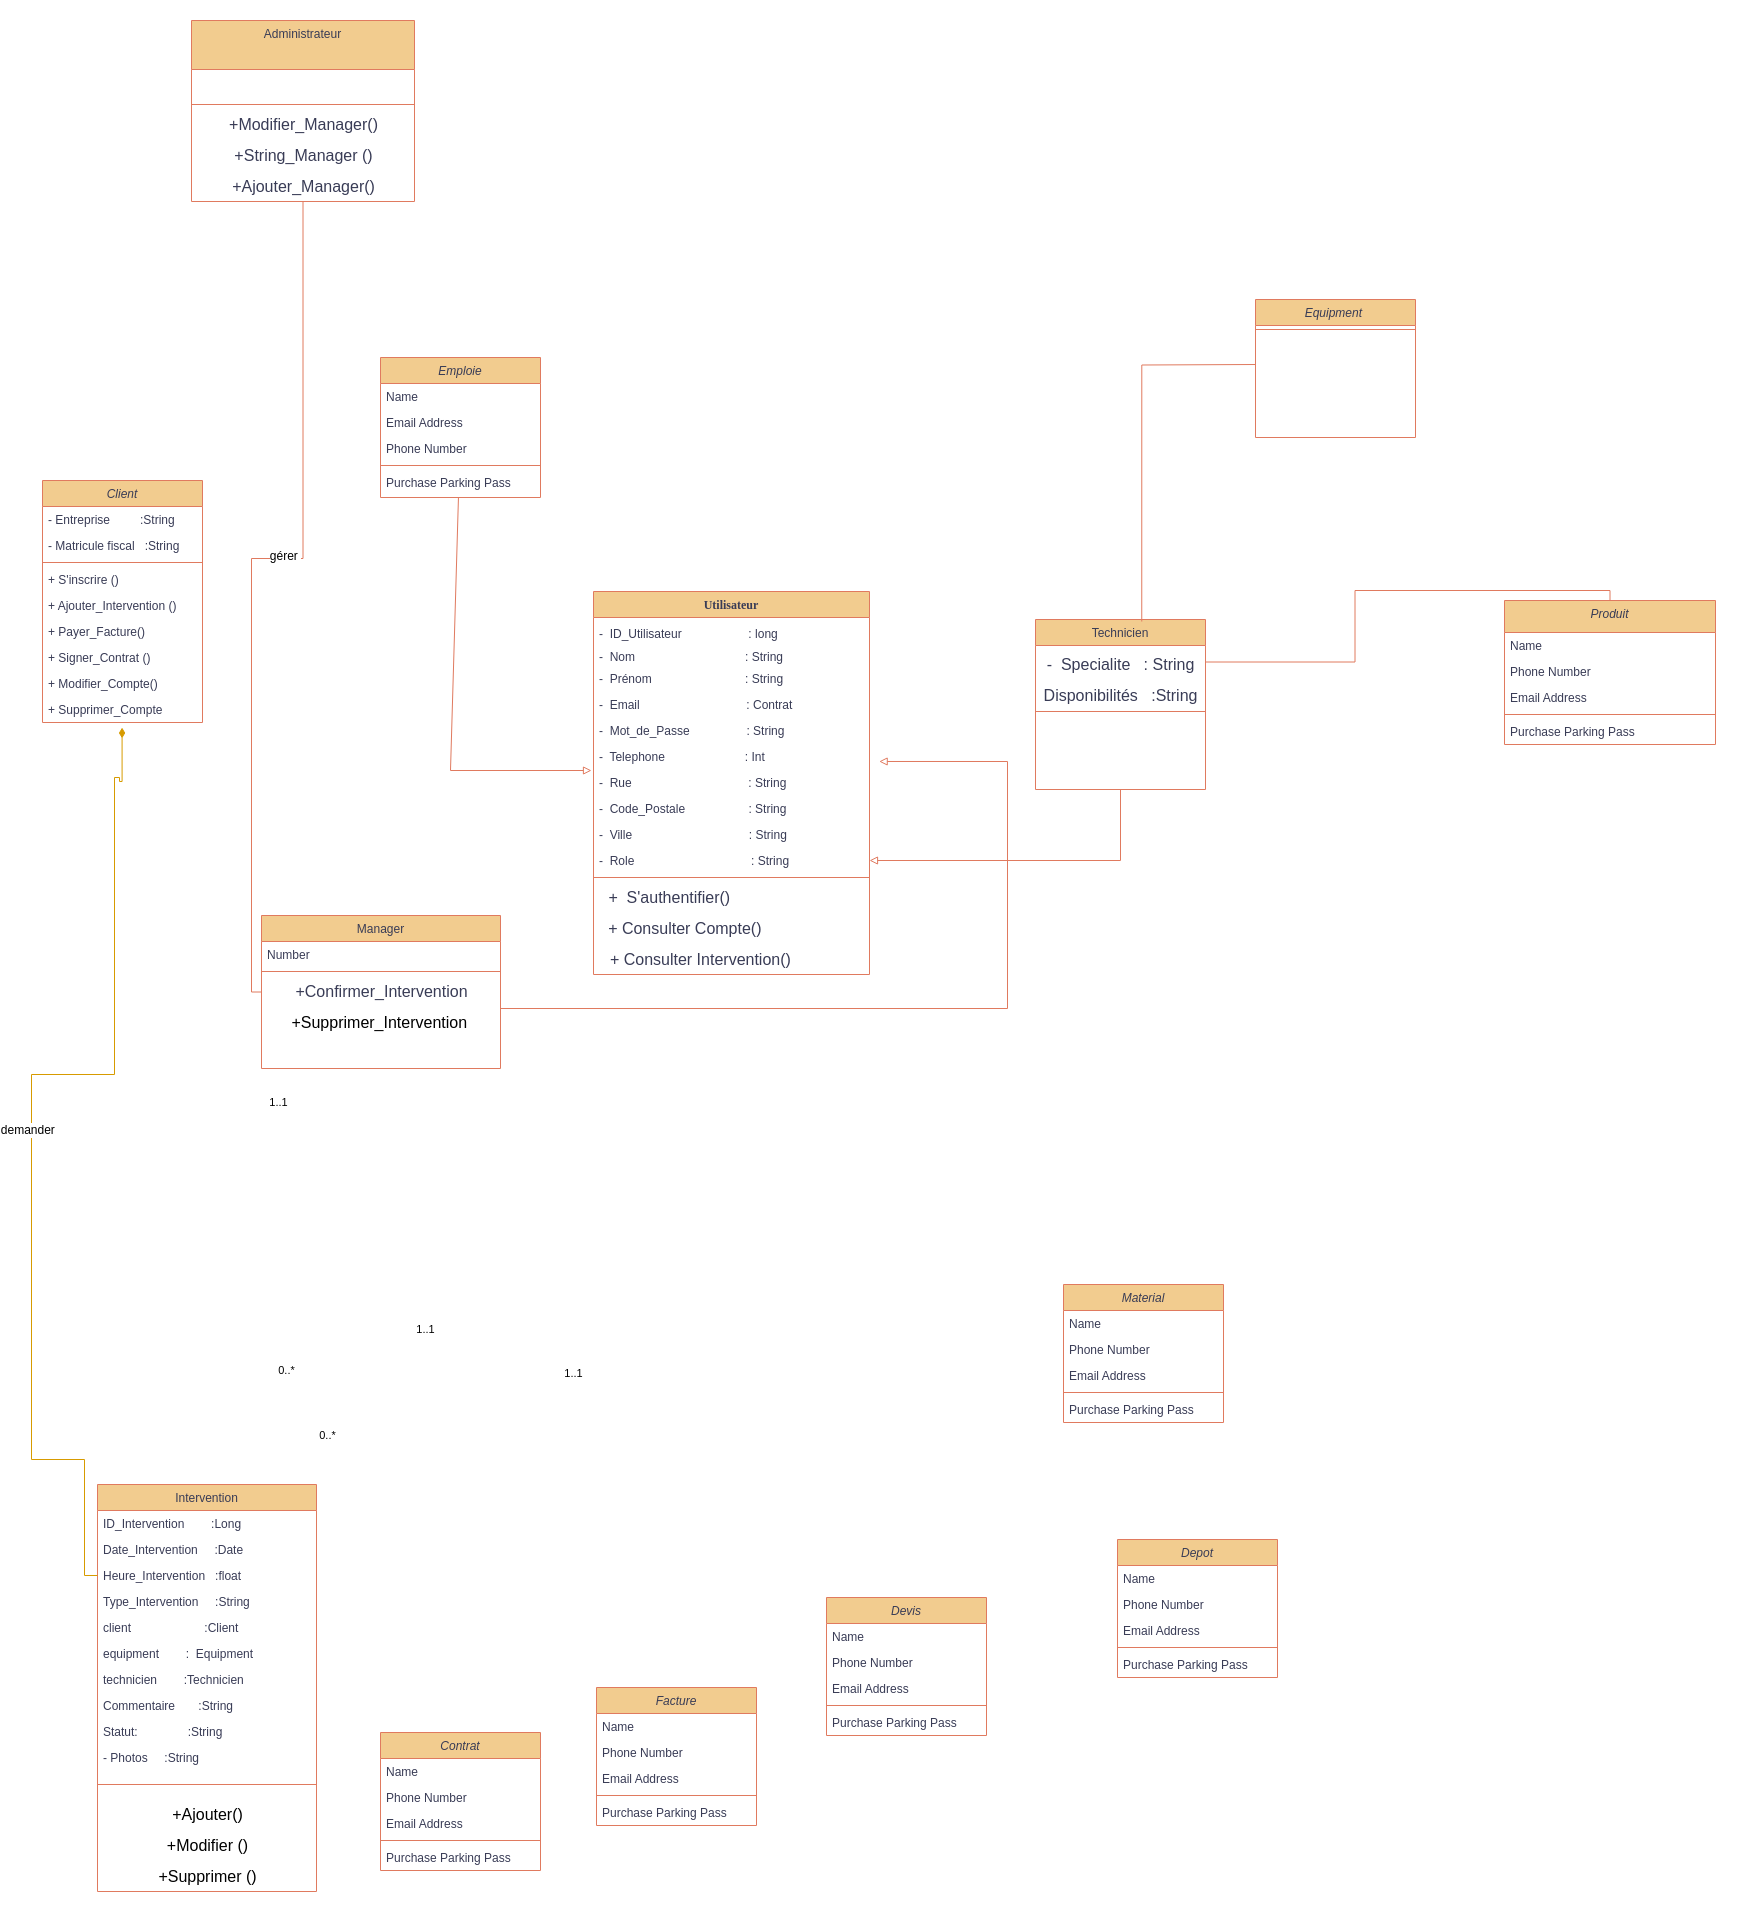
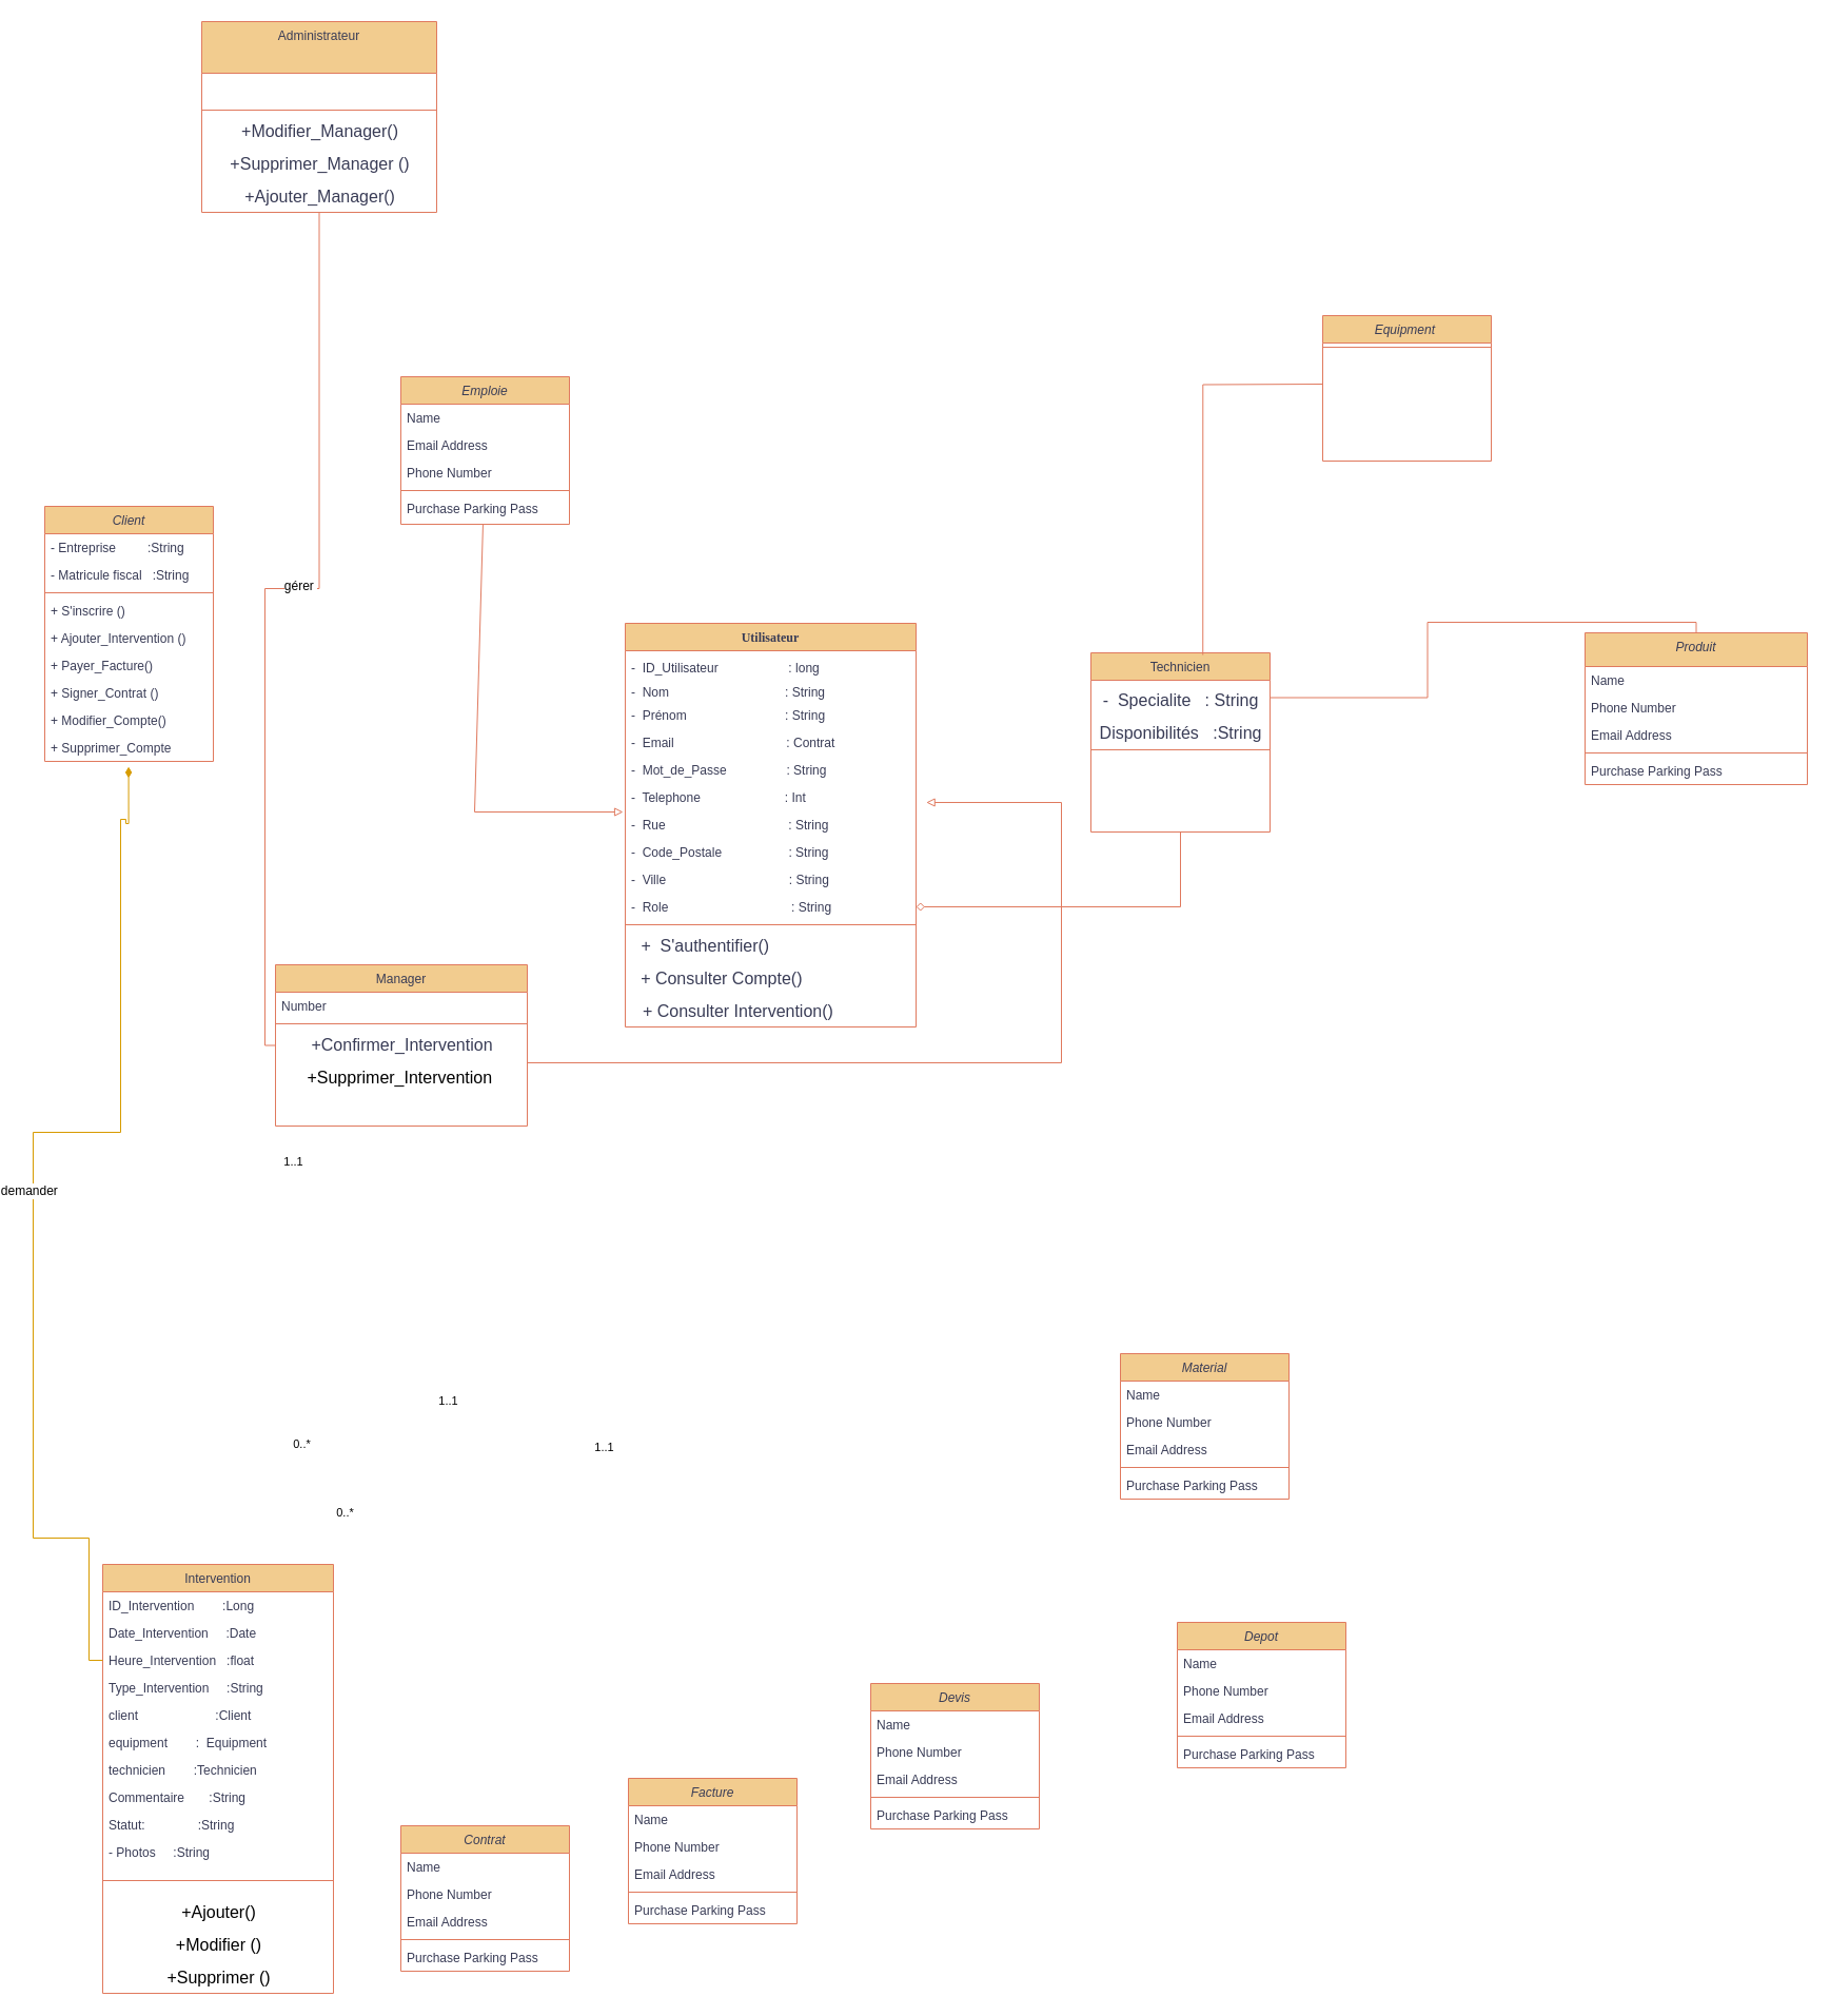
- <mxCell id="32" value="+String_Manager ()" style="text;html=1;align=center;verticalAlign=middle;resizable=0;points=[];autosize=1;strokeColor=none;fillColor=none;fontSize=16;fontColor=#393C56;" vertex="1" parent="28"><mxGeometry y="119" width="223" height="31" as="geometry" /></mxCell>
+ <mxCell id="32" value="+Supprimer_Manager ()" style="text;html=1;align=center;verticalAlign=middle;resizable=0;points=[];autosize=1;strokeColor=none;fillColor=none;fontSize=16;fontColor=#393C56;" vertex="1" parent="28"><mxGeometry y="119" width="223" height="31" as="geometry" /></mxCell>
- <mxCell id="23" style="edgeStyle=orthogonalEdgeStyle;rounded=0;orthogonalLoop=1;jettySize=auto;html=1;entryX=1;entryY=0.5;entryDx=0;entryDy=0;endArrow=block;endFill=0;labelBackgroundColor=none;strokeColor=#E07A5F;fontColor=default;" edge="1" parent="1" source="24" target="12"><mxGeometry relative="1" as="geometry" /></mxCell>
+ <mxCell id="23" style="edgeStyle=orthogonalEdgeStyle;rounded=0;orthogonalLoop=1;jettySize=auto;html=1;entryX=1;entryY=0.5;entryDx=0;entryDy=0;endArrow=diamond;endFill=0;labelBackgroundColor=none;strokeColor=#E07A5F;fontColor=default;" edge="1" parent="1" source="24" target="12"><mxGeometry relative="1" as="geometry" /></mxCell>
